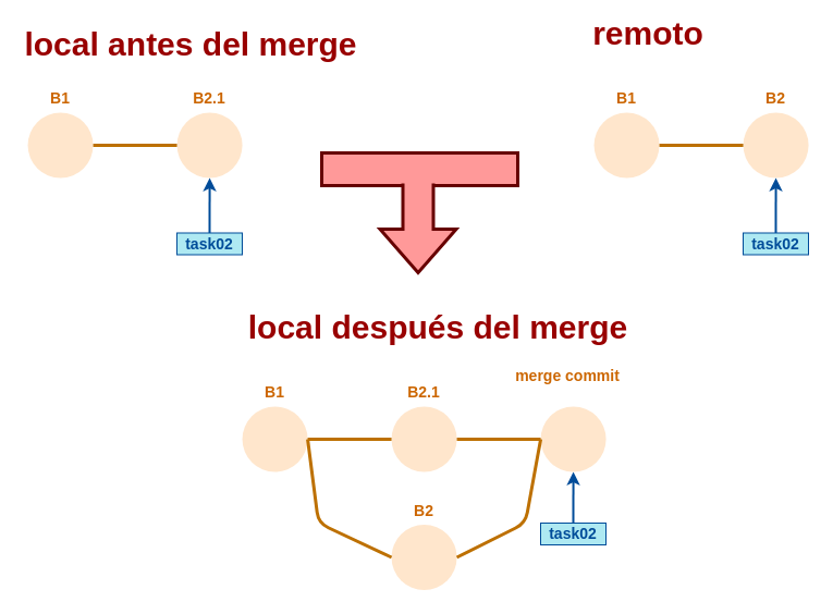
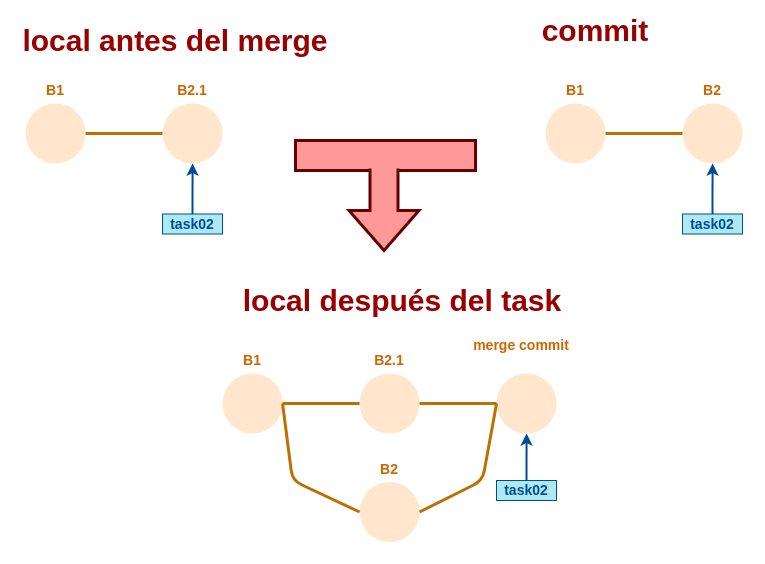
- <mxCell id="18" value="remoto" style="text;html=1;strokeColor=none;fillColor=none;align=center;verticalAlign=middle;whiteSpace=wrap;rounded=0;fontSize=30;fontColor=#990000;fontStyle=1" vertex="1" parent="1"><mxGeometry x="545" y="20" width="100" height="20" as="geometry" /></mxCell>
+ <mxCell id="18" value="commit" style="text;html=1;strokeColor=none;fillColor=none;align=center;verticalAlign=middle;whiteSpace=wrap;rounded=0;fontSize=30;fontColor=#990000;fontStyle=1" vertex="1" parent="1"><mxGeometry x="545" y="20" width="100" height="20" as="geometry" /></mxCell>
- <mxCell id="26" value="local después del merge" style="text;html=1;strokeColor=none;fillColor=none;align=center;verticalAlign=middle;whiteSpace=wrap;rounded=0;fontSize=30;fontColor=#990000;fontStyle=1" vertex="1" parent="1"><mxGeometry x="222" y="290" width="360" height="20" as="geometry" /></mxCell>
+ <mxCell id="26" value="local después del task" style="text;html=1;strokeColor=none;fillColor=none;align=center;verticalAlign=middle;whiteSpace=wrap;rounded=0;fontSize=30;fontColor=#990000;fontStyle=1" vertex="1" parent="1"><mxGeometry x="222" y="290" width="360" height="20" as="geometry" /></mxCell>
